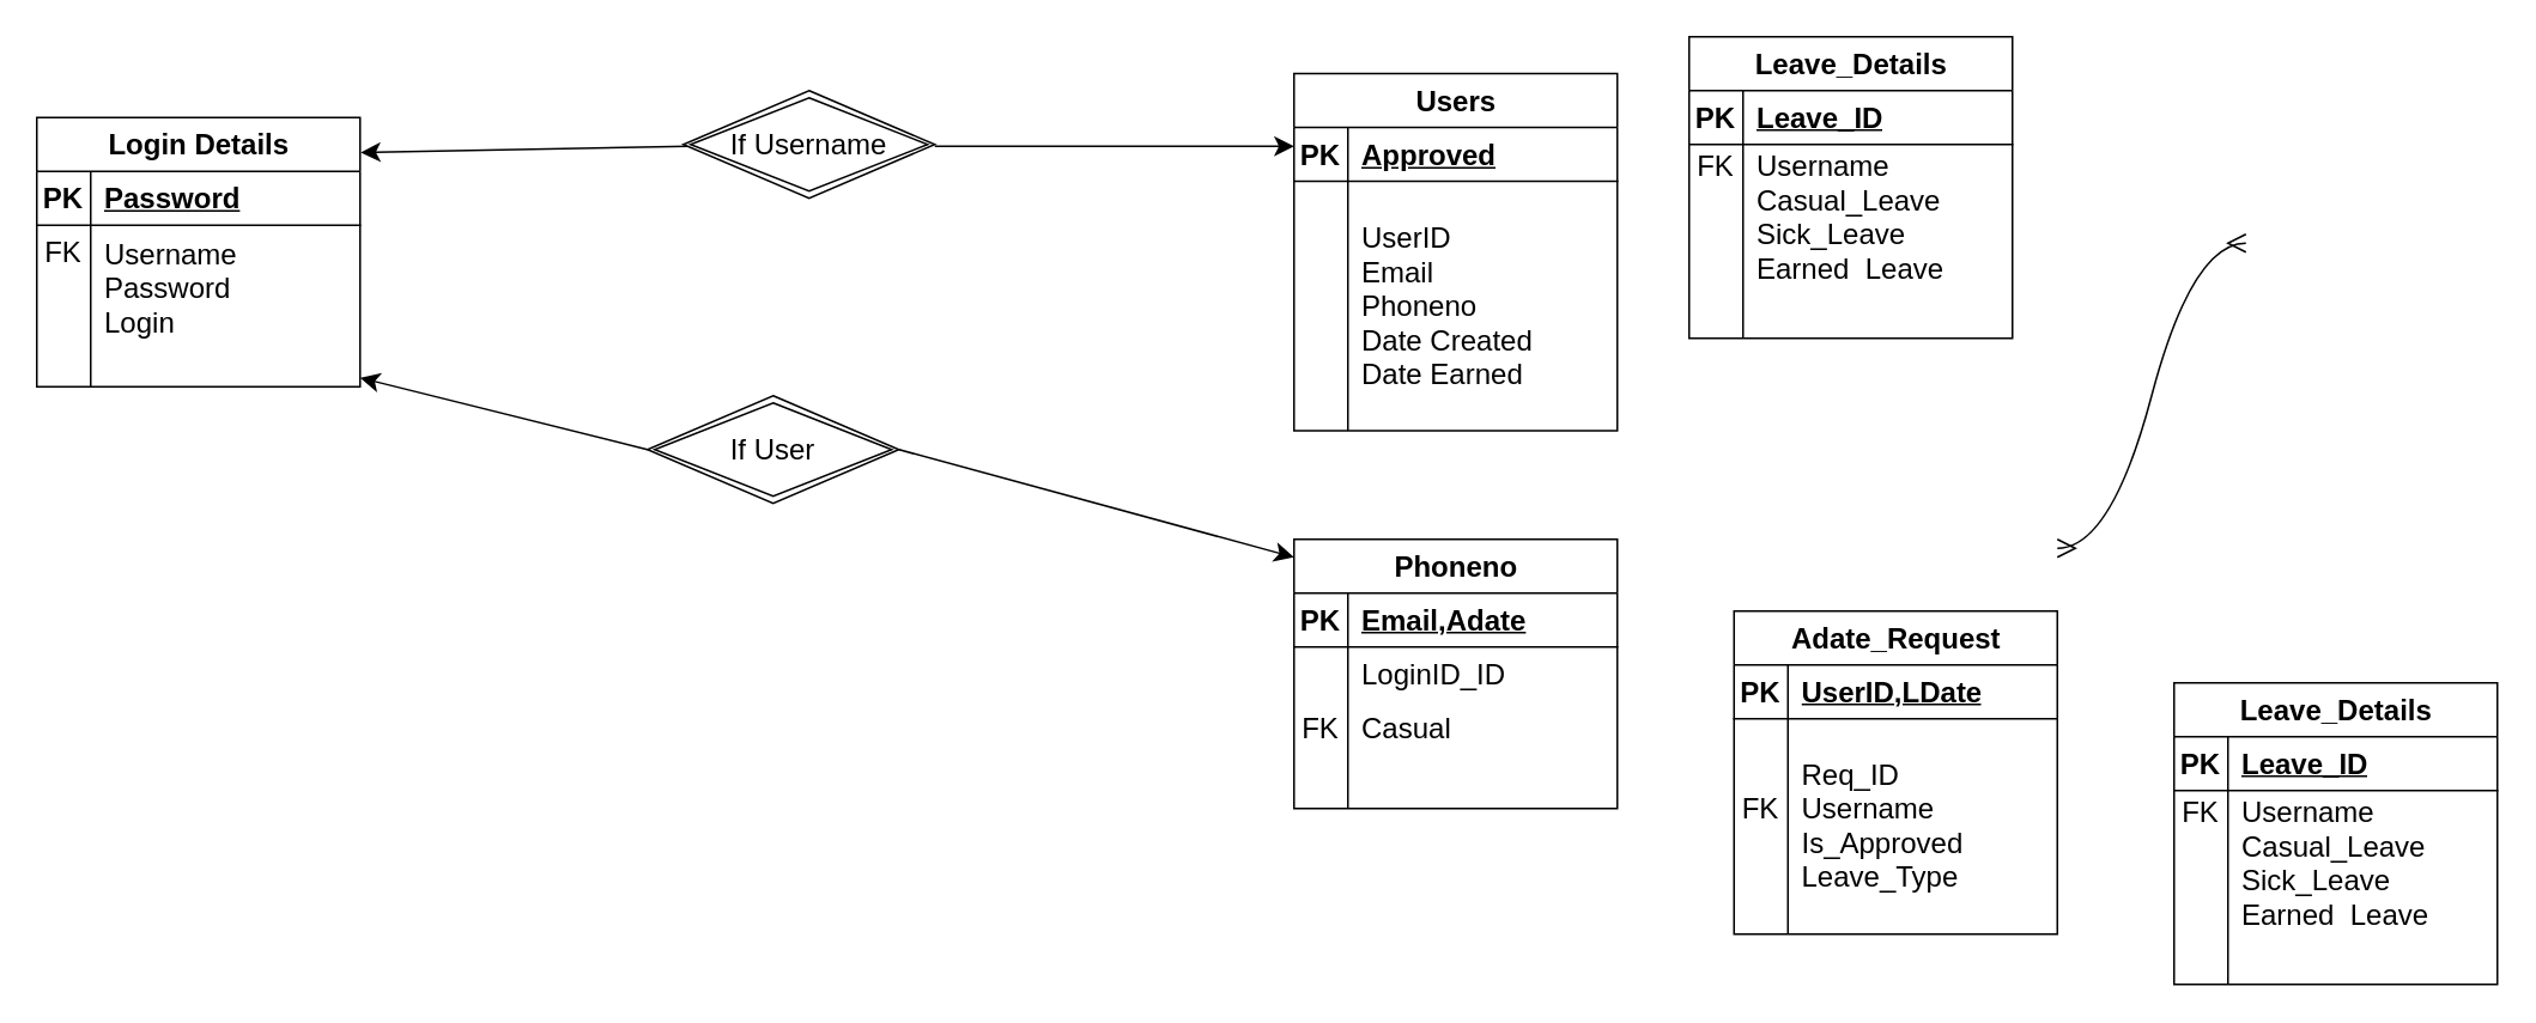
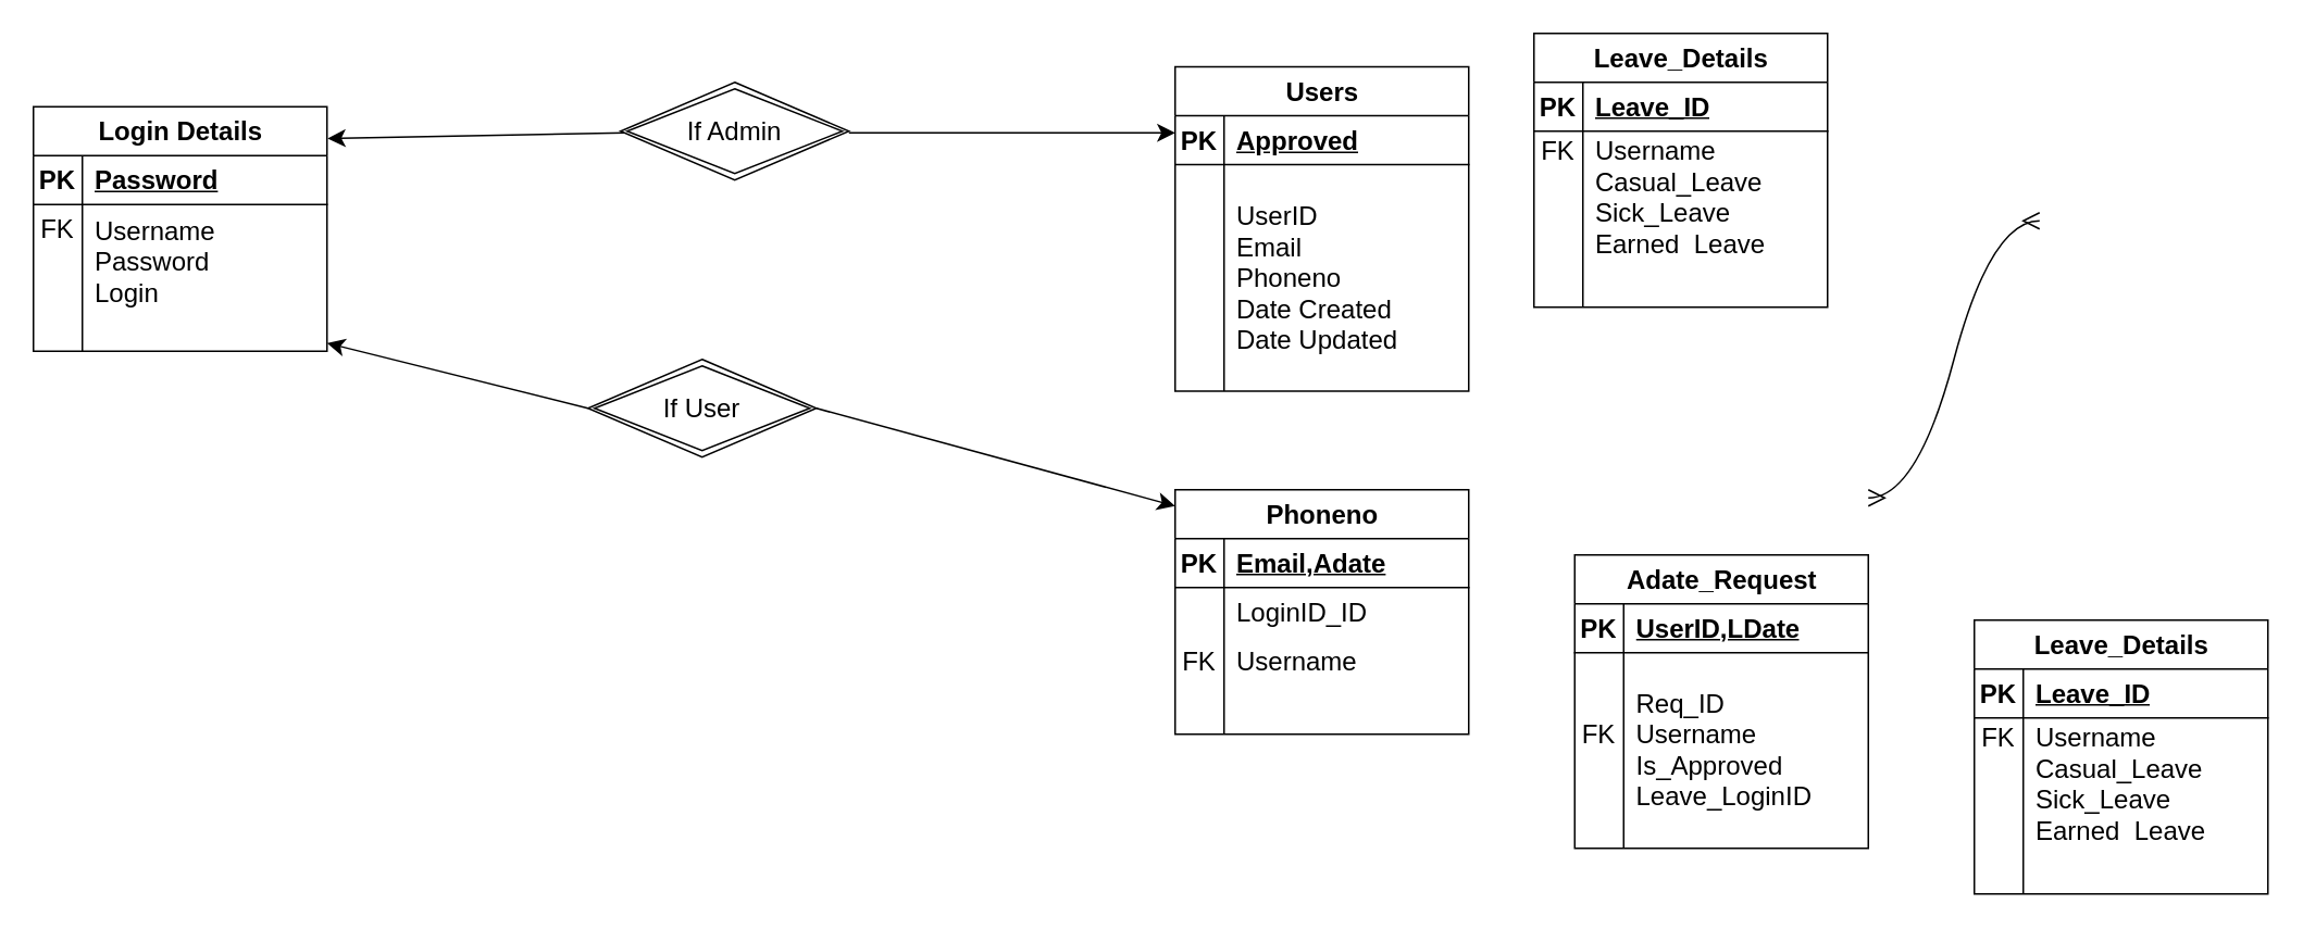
- <mxCell id="48" value="If Username" style="shape=rhombus;double=1;perimeter=rhombusPerimeter;whiteSpace=wrap;html=1;align=center;fontSize=16;" parent="1" vertex="1"><mxGeometry x="380" y="50" width="140" height="60" as="geometry" /></mxCell>
+ <mxCell id="48" value="If Admin" style="shape=rhombus;double=1;perimeter=rhombusPerimeter;whiteSpace=wrap;html=1;align=center;fontSize=16;" parent="1" vertex="1"><mxGeometry x="380" y="50" width="140" height="60" as="geometry" /></mxCell>
- <mxCell id="46" value="UserID&lt;br&gt;Email&lt;br&gt;Phoneno&lt;br&gt;Date Created&lt;br&gt;Date Earned" style="shape=partialRectangle;connectable=0;fillColor=none;top=0;left=0;bottom=0;right=0;align=left;spacingLeft=6;overflow=hidden;whiteSpace=wrap;html=1;fontSize=16;" parent="44" vertex="1"><mxGeometry x="30" width="150" height="139" as="geometry"><mxRectangle width="150" height="139" as="alternateBounds" /></mxGeometry></mxCell>
+ <mxCell id="46" value="UserID&lt;br&gt;Email&lt;br&gt;Phoneno&lt;br&gt;Date Created&lt;br&gt;Date Updated" style="shape=partialRectangle;connectable=0;fillColor=none;top=0;left=0;bottom=0;right=0;align=left;spacingLeft=6;overflow=hidden;whiteSpace=wrap;html=1;fontSize=16;" parent="44" vertex="1"><mxGeometry x="30" width="150" height="139" as="geometry"><mxRectangle width="150" height="139" as="alternateBounds" /></mxGeometry></mxCell>
- <mxCell id="35" value="Casual" style="shape=partialRectangle;connectable=0;fillColor=none;top=0;left=0;bottom=0;right=0;align=left;spacingLeft=6;overflow=hidden;whiteSpace=wrap;html=1;fontSize=16;" parent="33" vertex="1"><mxGeometry x="30" width="150" height="30" as="geometry"><mxRectangle width="150" height="30" as="alternateBounds" /></mxGeometry></mxCell>
+ <mxCell id="35" value="Username" style="shape=partialRectangle;connectable=0;fillColor=none;top=0;left=0;bottom=0;right=0;align=left;spacingLeft=6;overflow=hidden;whiteSpace=wrap;html=1;fontSize=16;" parent="33" vertex="1"><mxGeometry x="30" width="150" height="30" as="geometry"><mxRectangle width="150" height="30" as="alternateBounds" /></mxGeometry></mxCell>
- <mxCell id="56" value="&lt;br&gt;Req_ID&lt;br&gt;Username&lt;br&gt;Is_Approved&lt;br&gt;Leave_Type" style="shape=partialRectangle;connectable=0;fillColor=none;top=0;left=0;bottom=0;right=0;align=left;spacingLeft=6;overflow=hidden;whiteSpace=wrap;html=1;fontSize=16;" vertex="1" parent="54"><mxGeometry x="30" width="150" height="100" as="geometry"><mxRectangle width="150" height="100" as="alternateBounds" /></mxGeometry></mxCell>
+ <mxCell id="56" value="&lt;br&gt;Req_ID&lt;br&gt;Username&lt;br&gt;Is_Approved&lt;br&gt;Leave_LoginID" style="shape=partialRectangle;connectable=0;fillColor=none;top=0;left=0;bottom=0;right=0;align=left;spacingLeft=6;overflow=hidden;whiteSpace=wrap;html=1;fontSize=16;" vertex="1" parent="54"><mxGeometry x="30" width="150" height="100" as="geometry"><mxRectangle width="150" height="100" as="alternateBounds" /></mxGeometry></mxCell>
